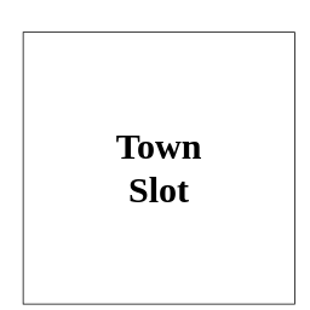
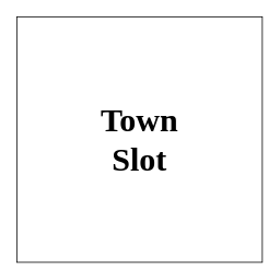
- <mxCell id="2" value="Town&lt;br&gt;Slot" style="text;html=1;strokeColor=#000000;fillColor=none;align=center;verticalAlign=middle;whiteSpace=wrap;rounded=0;fontFamily=Garamond;fontSize=40;fontStyle=1;strokeWidth=1;perimeterSpacing=0;aspect=fixed;" parent="1" vertex="1"><mxGeometry x="25" y="35" width="299" height="299" as="geometry" /></mxCell>
+ <mxCell id="2" value="Town&lt;br&gt;Slot" style="text;html=1;strokeColor=#000000;fillColor=none;align=center;verticalAlign=middle;whiteSpace=wrap;rounded=0;fontFamily=Garamond;fontSize=40;fontStyle=1;strokeWidth=1;perimeterSpacing=0;aspect=fixed;" parent="1" vertex="1"><mxGeometry x="20" y="20" width="299" height="299" as="geometry" /></mxCell>
